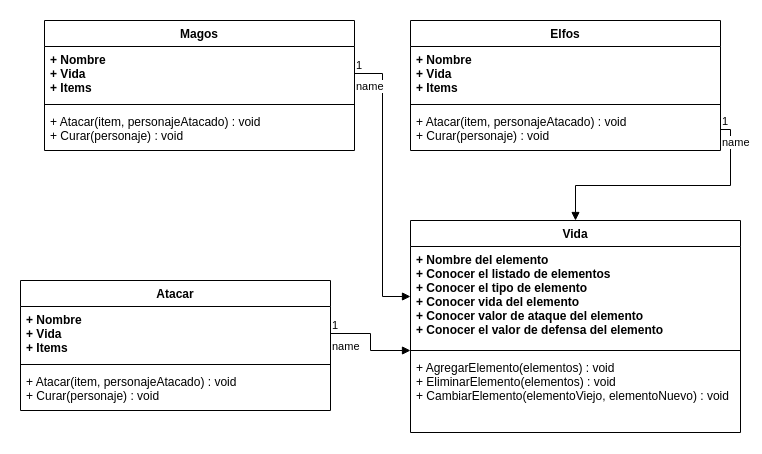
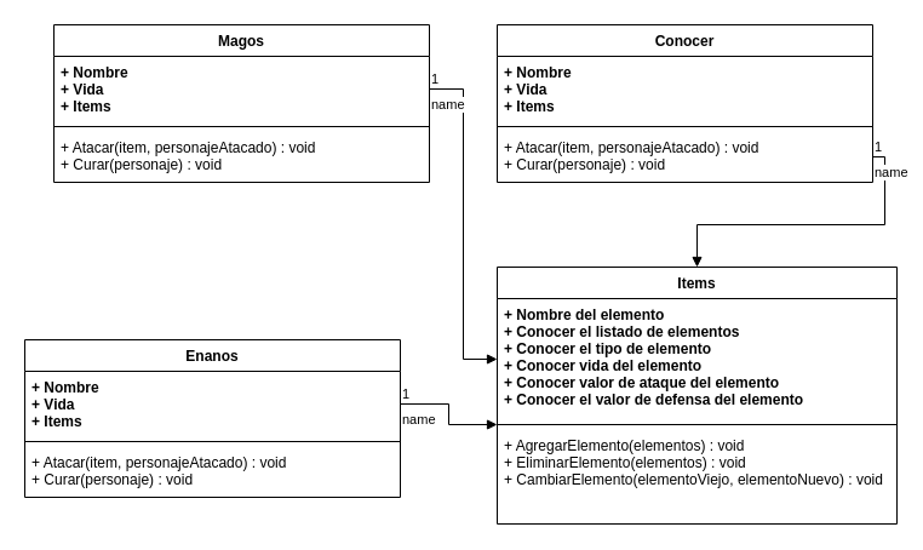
- <mxCell id="6" value="Elfos" style="swimlane;fontStyle=1;align=center;verticalAlign=top;childLayout=stackLayout;horizontal=1;startSize=26;horizontalStack=0;resizeParent=1;resizeParentMax=0;resizeLast=0;collapsible=1;marginBottom=0;" parent="1" vertex="1"><mxGeometry x="410" y="20" width="310" height="130" as="geometry" /></mxCell>
+ <mxCell id="6" value="Conocer" style="swimlane;fontStyle=1;align=center;verticalAlign=top;childLayout=stackLayout;horizontal=1;startSize=26;horizontalStack=0;resizeParent=1;resizeParentMax=0;resizeLast=0;collapsible=1;marginBottom=0;" parent="1" vertex="1"><mxGeometry x="410" y="20" width="310" height="130" as="geometry" /></mxCell>
- <mxCell id="14" value="Vida" style="swimlane;fontStyle=1;align=center;verticalAlign=top;childLayout=stackLayout;horizontal=1;startSize=26;horizontalStack=0;resizeParent=1;resizeParentMax=0;resizeLast=0;collapsible=1;marginBottom=0;" parent="1" vertex="1"><mxGeometry x="410" y="220" width="330" height="212" as="geometry" /></mxCell>
+ <mxCell id="14" value="Items" style="swimlane;fontStyle=1;align=center;verticalAlign=top;childLayout=stackLayout;horizontal=1;startSize=26;horizontalStack=0;resizeParent=1;resizeParentMax=0;resizeLast=0;collapsible=1;marginBottom=0;" parent="1" vertex="1"><mxGeometry x="410" y="220" width="330" height="212" as="geometry" /></mxCell>
- <mxCell id="10" value="Atacar" style="swimlane;fontStyle=1;align=center;verticalAlign=top;childLayout=stackLayout;horizontal=1;startSize=26;horizontalStack=0;resizeParent=1;resizeParentMax=0;resizeLast=0;collapsible=1;marginBottom=0;" parent="1" vertex="1"><mxGeometry x="20" y="280" width="310" height="130" as="geometry" /></mxCell>
+ <mxCell id="10" value="Enanos" style="swimlane;fontStyle=1;align=center;verticalAlign=top;childLayout=stackLayout;horizontal=1;startSize=26;horizontalStack=0;resizeParent=1;resizeParentMax=0;resizeLast=0;collapsible=1;marginBottom=0;" parent="1" vertex="1"><mxGeometry x="20" y="280" width="310" height="130" as="geometry" /></mxCell>
